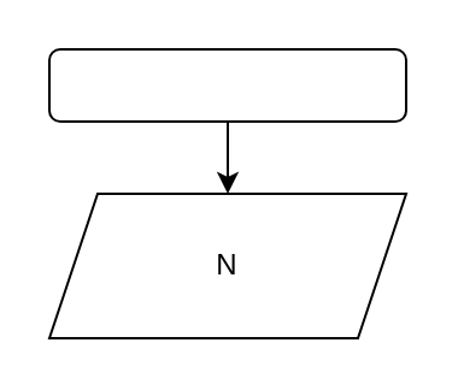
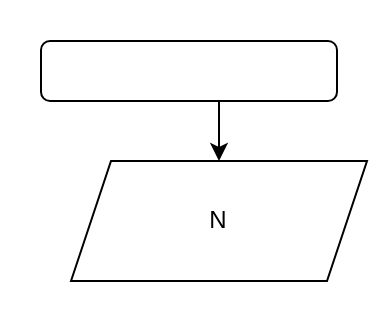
- <mxCell id="4" value="N" style="shape=parallelogram;perimeter=parallelogramPerimeter;whiteSpace=wrap;html=1;fixedSize=1;" parent="1" vertex="1"><mxGeometry x="20" y="80" width="148" height="60" as="geometry" /></mxCell>
+ <mxCell id="4" value="N" style="shape=parallelogram;perimeter=parallelogramPerimeter;whiteSpace=wrap;html=1;fixedSize=1;" parent="1" vertex="1"><mxGeometry x="35" y="80" width="148" height="60" as="geometry" /></mxCell>
